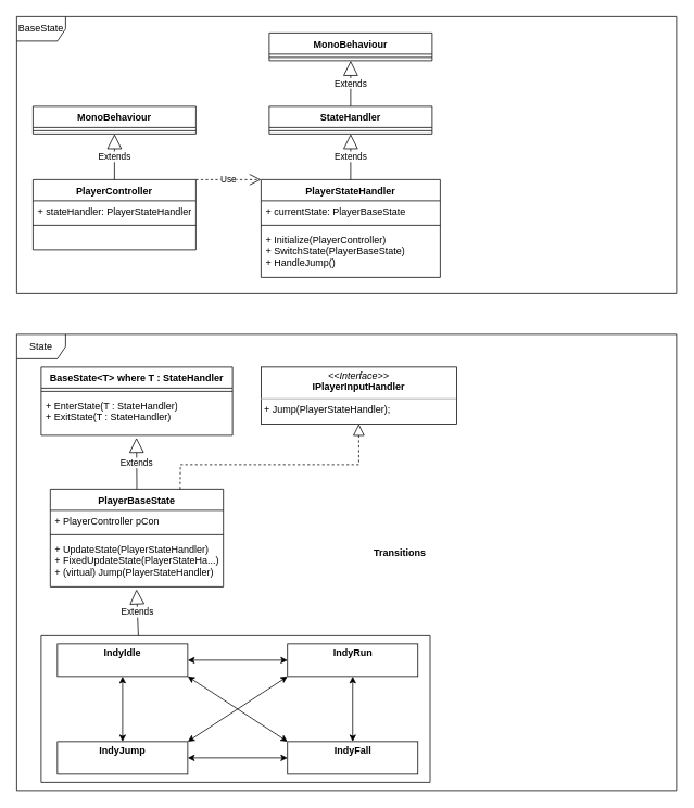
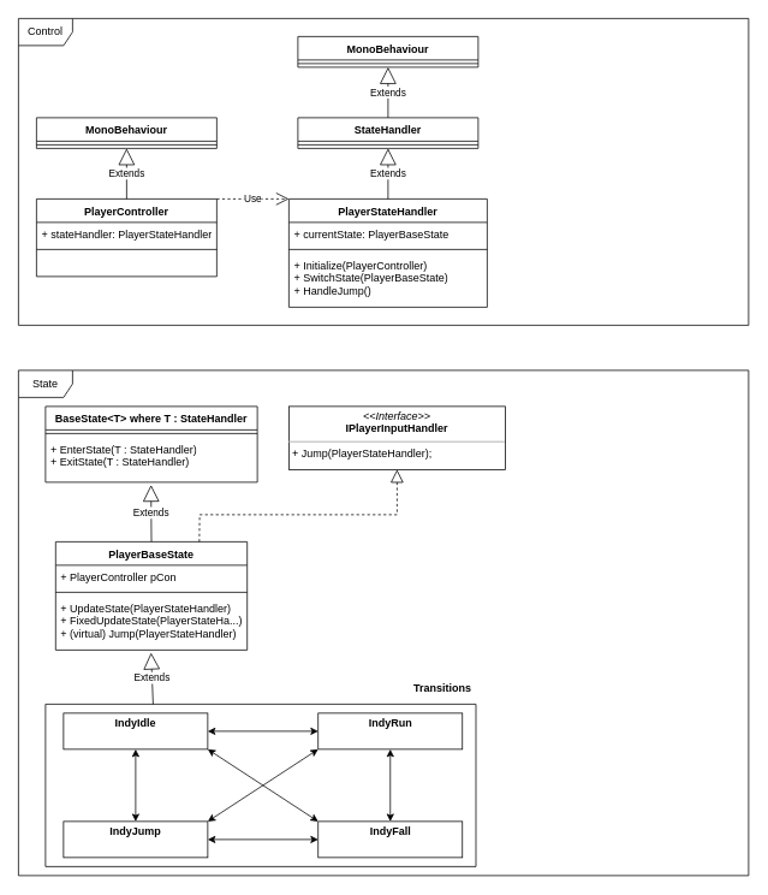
- <mxCell id="16" value="BaseState" style="shape=umlFrame;whiteSpace=wrap;html=1;pointerEvents=0;" vertex="1" parent="1"><mxGeometry x="20" y="20" width="810" height="340" as="geometry" /></mxCell>
+ <mxCell id="16" value="Control" style="shape=umlFrame;whiteSpace=wrap;html=1;pointerEvents=0;" vertex="1" parent="1"><mxGeometry x="20" y="20" width="810" height="340" as="geometry" /></mxCell>
- <mxCell id="38" value="Transitions" style="text;align=center;fontStyle=1;verticalAlign=middle;spacingLeft=3;spacingRight=3;strokeColor=none;rotatable=0;points=[[0,0.5],[1,0.5]];portConstraint=eastwest;html=1;" vertex="1" parent="1"><mxGeometry x="450" y="665" width="80" height="26" as="geometry" /></mxCell>
+ <mxCell id="38" value="Transitions" style="text;align=center;fontStyle=1;verticalAlign=middle;spacingLeft=3;spacingRight=3;strokeColor=none;rotatable=0;points=[[0,0.5],[1,0.5]];portConstraint=eastwest;html=1;" vertex="1" parent="1"><mxGeometry x="450" y="750" width="80" height="26" as="geometry" /></mxCell>
